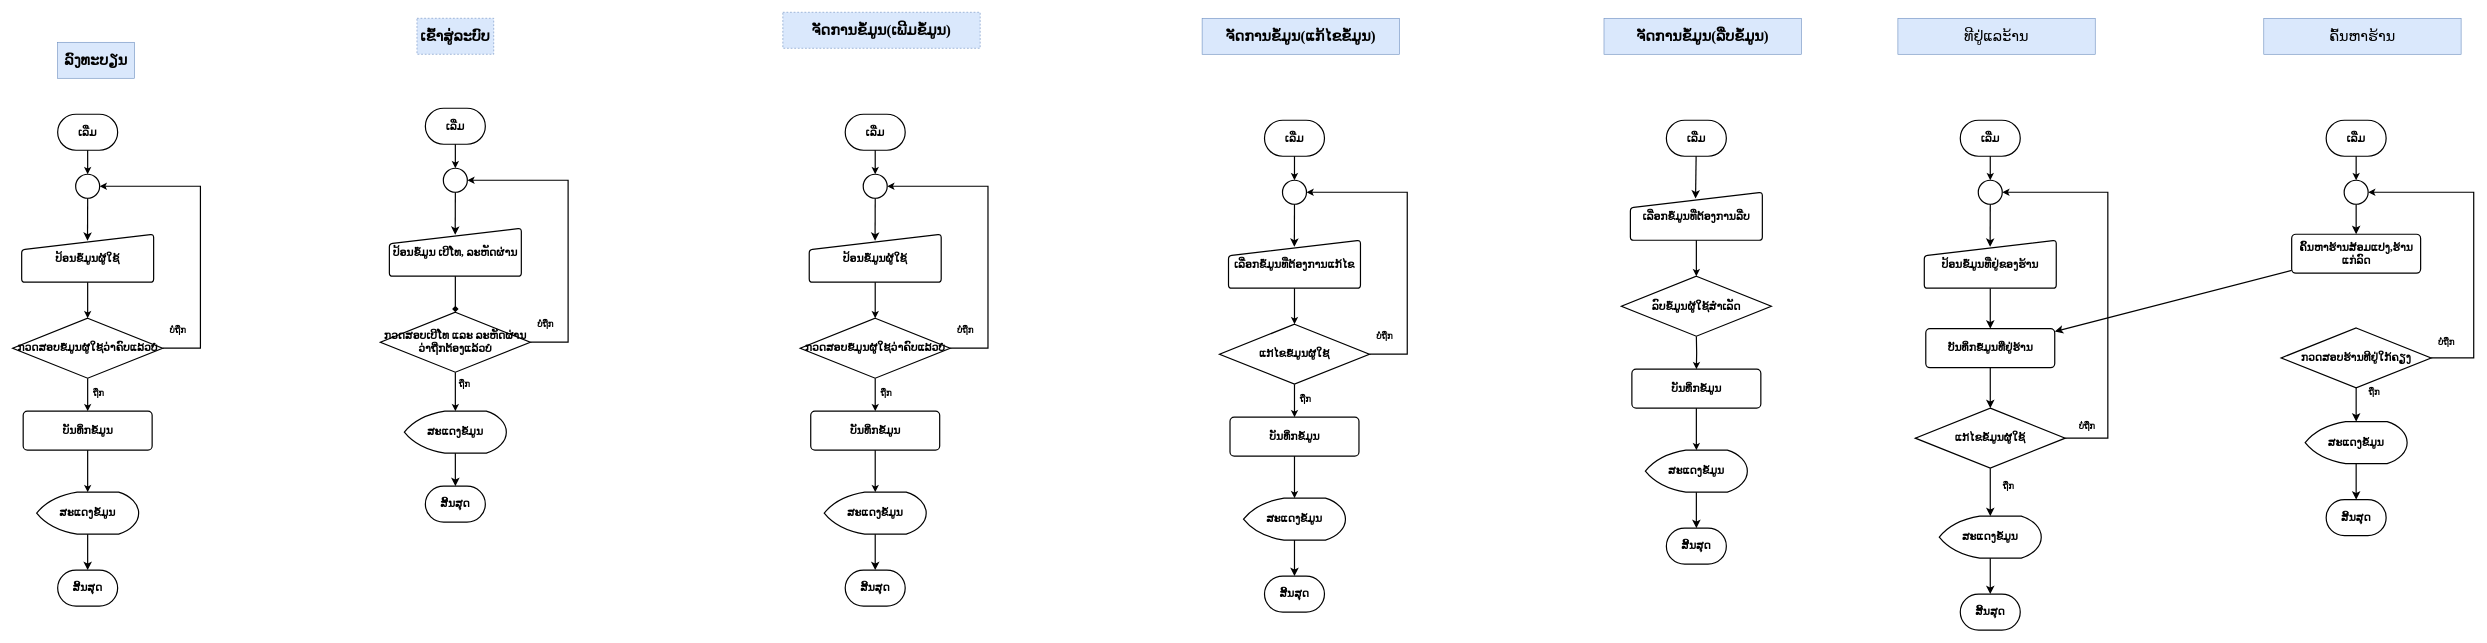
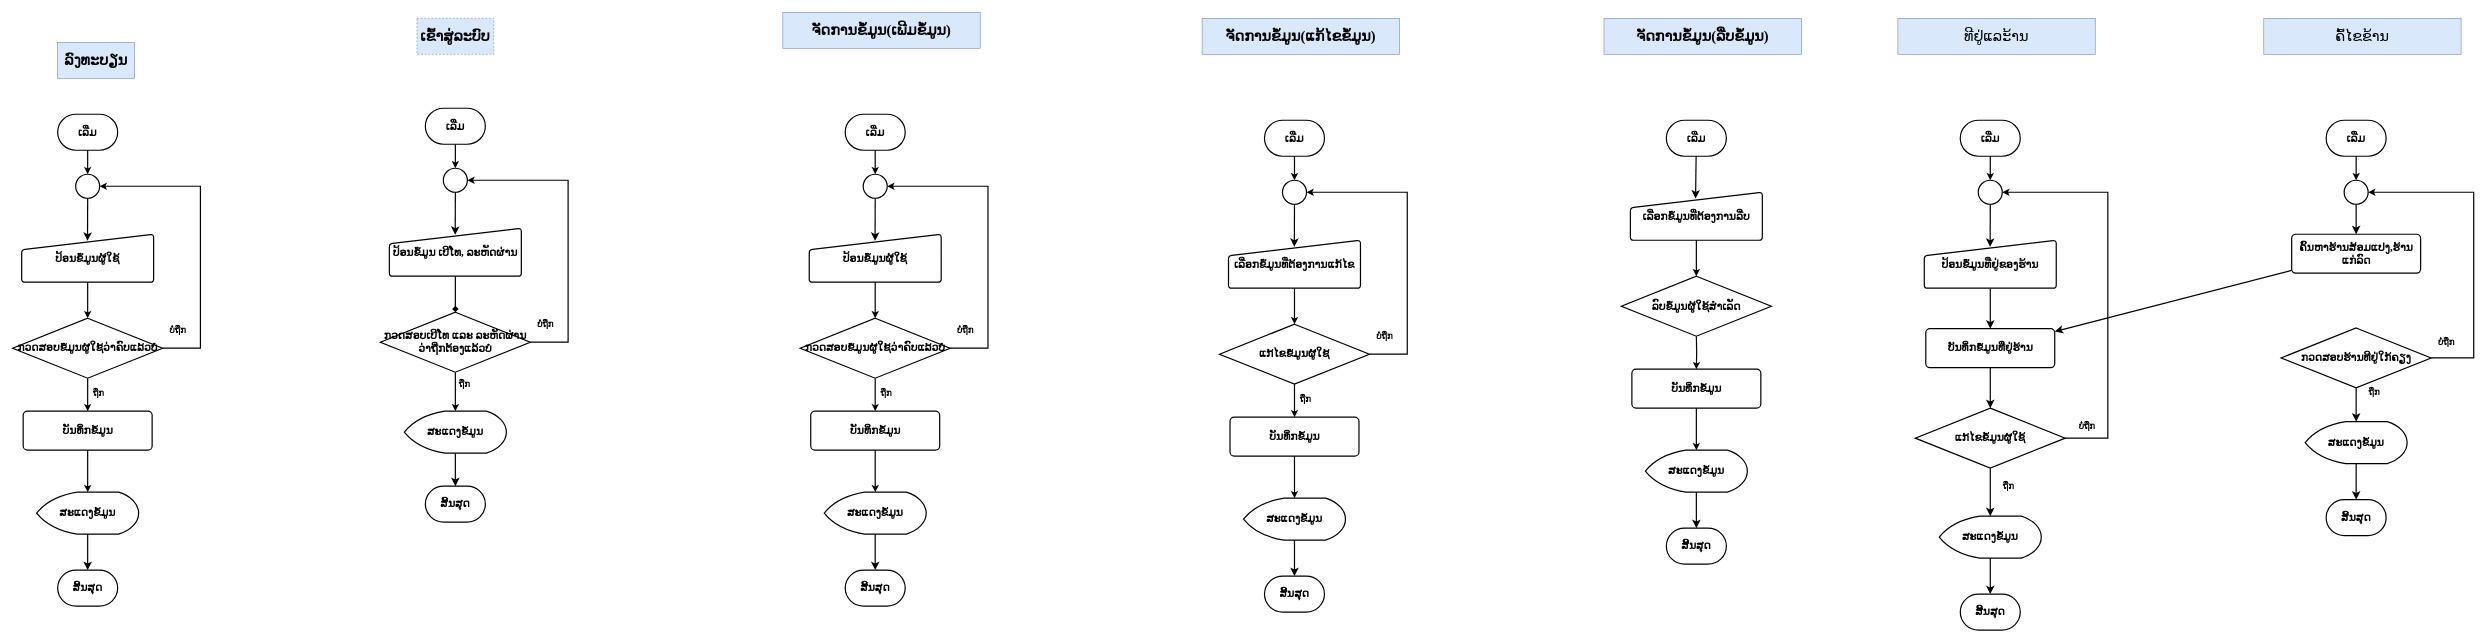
- <mxCell id="50" value="&lt;span data-lucid-content=&quot;{&amp;quot;t&amp;quot;:&amp;quot;ຈັດການຂໍ້ມູນ(ເພີມຂໍ້ມູນ)&amp;quot;,&amp;quot;m&amp;quot;:[{&amp;quot;s&amp;quot;:0,&amp;quot;n&amp;quot;:&amp;quot;p&amp;quot;,&amp;quot;v&amp;quot;:0.892},{&amp;quot;s&amp;quot;:0,&amp;quot;n&amp;quot;:&amp;quot;s&amp;quot;,&amp;quot;v&amp;quot;:21.333,&amp;quot;e&amp;quot;:24}]}&quot; data-lucid-type=&quot;application/vnd.lucid.text&quot;&gt;&lt;font style=&quot;font-size: 24px;&quot; face=&quot;phetsarath ot&quot;&gt;&lt;b&gt;ຈັດການຂໍ້ມູນ(ເພີມຂໍ້ມູນ)&lt;/b&gt;&lt;/font&gt;&lt;/span&gt;&lt;font style=&quot;font-size: 24px;&quot; face=&quot;phetsarath ot&quot;&gt;&lt;b&gt;&lt;br&gt;&lt;/b&gt;&lt;/font&gt;" style="rounded=0;whiteSpace=wrap;html=1;fillColor=#dae8fc;strokeColor=#6c8ebf;dashed=1;" vertex="1" parent="1"><mxGeometry x="1304" y="20" width="329" height="60" as="geometry" /></mxCell>
+ <mxCell id="50" value="&lt;span data-lucid-content=&quot;{&amp;quot;t&amp;quot;:&amp;quot;ຈັດການຂໍ້ມູນ(ເພີມຂໍ້ມູນ)&amp;quot;,&amp;quot;m&amp;quot;:[{&amp;quot;s&amp;quot;:0,&amp;quot;n&amp;quot;:&amp;quot;p&amp;quot;,&amp;quot;v&amp;quot;:0.892},{&amp;quot;s&amp;quot;:0,&amp;quot;n&amp;quot;:&amp;quot;s&amp;quot;,&amp;quot;v&amp;quot;:21.333,&amp;quot;e&amp;quot;:24}]}&quot; data-lucid-type=&quot;application/vnd.lucid.text&quot;&gt;&lt;font style=&quot;font-size: 24px;&quot; face=&quot;phetsarath ot&quot;&gt;&lt;b&gt;ຈັດການຂໍ້ມູນ(ເພີມຂໍ້ມູນ)&lt;/b&gt;&lt;/font&gt;&lt;/span&gt;&lt;font style=&quot;font-size: 24px;&quot; face=&quot;phetsarath ot&quot;&gt;&lt;b&gt;&lt;br&gt;&lt;/b&gt;&lt;/font&gt;" style="rounded=0;whiteSpace=wrap;html=1;fillColor=#dae8fc;strokeColor=#6c8ebf;" vertex="1" parent="1"><mxGeometry x="1304" y="20" width="329" height="60" as="geometry" /></mxCell>
- <mxCell id="109" value="&lt;span data-lucid-content=&quot;{&amp;quot;t&amp;quot;:&amp;quot;ຄົ້ນຫາຮ້ານ&amp;quot;,&amp;quot;m&amp;quot;:[{&amp;quot;s&amp;quot;:0,&amp;quot;n&amp;quot;:&amp;quot;p&amp;quot;,&amp;quot;v&amp;quot;:0.892},{&amp;quot;s&amp;quot;:0,&amp;quot;n&amp;quot;:&amp;quot;s&amp;quot;,&amp;quot;v&amp;quot;:21.333,&amp;quot;e&amp;quot;:10}]}&quot; data-lucid-type=&quot;application/vnd.lucid.text&quot;&gt;&lt;font style=&quot;font-size: 24px;&quot; face=&quot;phetsarath ot&quot;&gt;ຄົ້ນຫາຮ້ານ&lt;/font&gt;&lt;/span&gt;&lt;font style=&quot;font-size: 24px;&quot; face=&quot;phetsarath ot&quot;&gt;&lt;b&gt;&lt;br&gt;&lt;/b&gt;&lt;/font&gt;" style="rounded=0;whiteSpace=wrap;html=1;fillColor=#dae8fc;strokeColor=#6c8ebf;" vertex="1" parent="1"><mxGeometry x="3773" y="30" width="329" height="60" as="geometry" /></mxCell>
+ <mxCell id="109" value="&lt;span data-lucid-content=&quot;{&amp;quot;t&amp;quot;:&amp;quot;ຄົ້ນຫາຮ້ານ&amp;quot;,&amp;quot;m&amp;quot;:[{&amp;quot;s&amp;quot;:0,&amp;quot;n&amp;quot;:&amp;quot;p&amp;quot;,&amp;quot;v&amp;quot;:0.892},{&amp;quot;s&amp;quot;:0,&amp;quot;n&amp;quot;:&amp;quot;s&amp;quot;,&amp;quot;v&amp;quot;:21.333,&amp;quot;e&amp;quot;:10}]}&quot; data-lucid-type=&quot;application/vnd.lucid.text&quot;&gt;&lt;font style=&quot;font-size: 24px;&quot; face=&quot;phetsarath ot&quot;&gt;ຄົ້ໄຂຂ້ານ&lt;/font&gt;&lt;/span&gt;&lt;font style=&quot;font-size: 24px;&quot; face=&quot;phetsarath ot&quot;&gt;&lt;b&gt;&lt;br&gt;&lt;/b&gt;&lt;/font&gt;" style="rounded=0;whiteSpace=wrap;html=1;fillColor=#dae8fc;strokeColor=#6c8ebf;" vertex="1" parent="1"><mxGeometry x="3773" y="30" width="329" height="60" as="geometry" /></mxCell>
